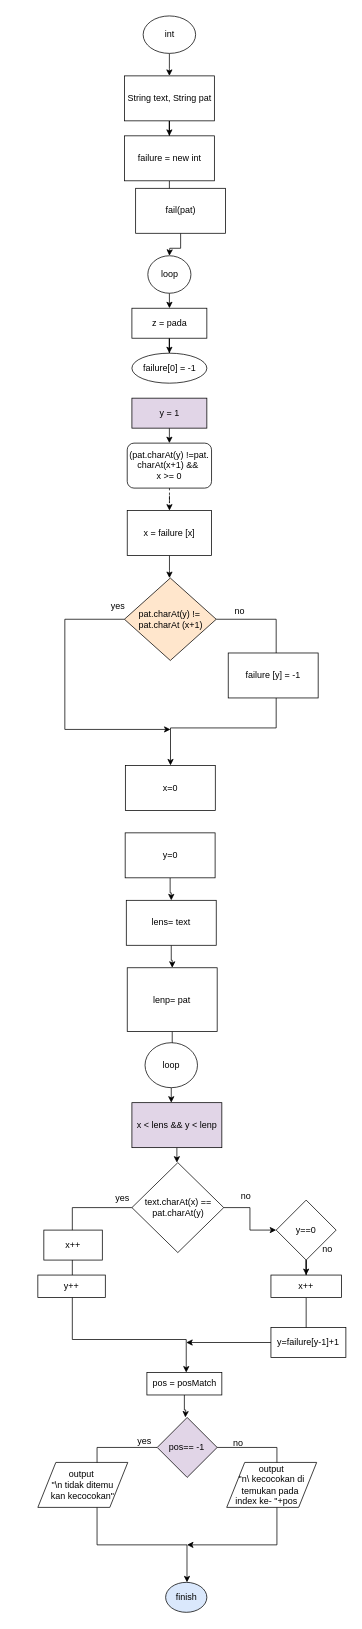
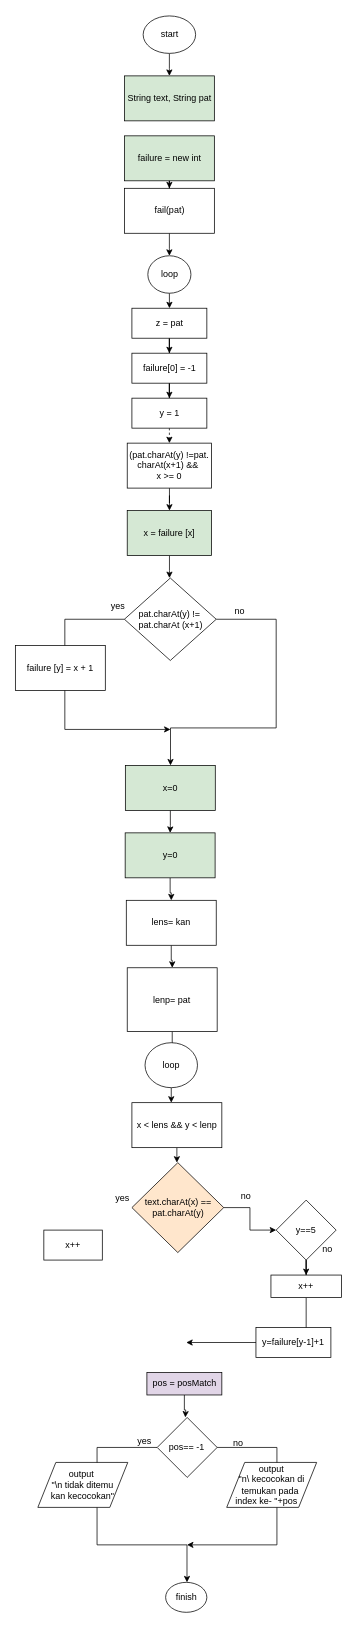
- <mxCell id="3" value="int" style="ellipse;whiteSpace=wrap;html=1;" vertex="1" parent="1"><mxGeometry x="190.5" width="70" height="50" as="geometry" y="20" /></mxCell>
+ <mxCell id="3" value="start" style="ellipse;whiteSpace=wrap;html=1;" vertex="1" parent="1"><mxGeometry x="190.5" width="70" height="50" as="geometry" y="20" /></mxCell>
- <mxCell id="5" value="String text, String pat" style="rounded=0;whiteSpace=wrap;html=1;" vertex="1" parent="1"><mxGeometry x="165.5" y="100" width="120" height="60" as="geometry" /></mxCell>
+ <mxCell id="5" value="String text, String pat" style="rounded=0;whiteSpace=wrap;html=1;fillColor=#d5e8d4;" vertex="1" parent="1"><mxGeometry x="165.5" y="100" width="120" height="60" as="geometry" /></mxCell>
- <mxCell id="4" value="" style="edgeStyle=orthogonalEdgeStyle;rounded=0;orthogonalLoop=1;jettySize=auto;html=1;" edge="1" parent="1" source="5" target="7"><mxGeometry relative="1" as="geometry" /></mxCell>
- <mxCell id="7" value="failure = new int" style="rounded=0;whiteSpace=wrap;html=1;" vertex="1" parent="1"><mxGeometry x="165.5" y="180" width="120" height="60" as="geometry" /></mxCell>
+ <mxCell id="7" value="failure = new int" style="rounded=0;whiteSpace=wrap;html=1;fillColor=#d5e8d4;" vertex="1" parent="1"><mxGeometry x="165.5" y="180" width="120" height="60" as="geometry" /></mxCell>
- <mxCell id="9" value="fail(pat)" style="rounded=0;whiteSpace=wrap;html=1;" vertex="1" parent="1"><mxGeometry x="180.5" y="250" width="120" height="60" as="geometry" /></mxCell>
+ <mxCell id="9" value="fail(pat)" style="rounded=0;whiteSpace=wrap;html=1;" vertex="1" parent="1"><mxGeometry x="165.5" y="250" width="120" height="60" as="geometry" /></mxCell>
- <mxCell id="13" value="z = pada" style="rounded=0;whiteSpace=wrap;html=1;" vertex="1" parent="1"><mxGeometry x="175.5" y="410" width="100" height="40" as="geometry" /></mxCell>
+ <mxCell id="13" value="z = pat" style="rounded=0;whiteSpace=wrap;html=1;" vertex="1" parent="1"><mxGeometry x="175.5" y="410" width="100" height="40" as="geometry" /></mxCell>
- <mxCell id="15" value="failure[0] = -1" style="ellipse;whiteSpace=wrap;html=1;" vertex="1" parent="1"><mxGeometry x="175.5" y="470" width="100" height="40" as="geometry" /></mxCell>
+ <mxCell id="15" value="failure[0] = -1" style="rounded=0;whiteSpace=wrap;html=1;" vertex="1" parent="1"><mxGeometry x="175.5" y="470" width="100" height="40" as="geometry" /></mxCell>
+ <mxCell id="14" value="" style="edgeStyle=orthogonalEdgeStyle;rounded=0;orthogonalLoop=1;jettySize=auto;html=1;" edge="1" parent="1" source="15" target="17"><mxGeometry relative="1" as="geometry" /></mxCell>
- <mxCell id="17" value="y = 1" style="rounded=0;whiteSpace=wrap;html=1;fillColor=#e1d5e7;" vertex="1" parent="1"><mxGeometry x="175.5" y="530" width="100" height="40" as="geometry" /></mxCell>
+ <mxCell id="17" value="y = 1" style="rounded=0;whiteSpace=wrap;html=1;" vertex="1" parent="1"><mxGeometry x="175.5" y="530" width="100" height="40" as="geometry" /></mxCell>
- <mxCell id="16" value="" style="edgeStyle=orthogonalEdgeStyle;rounded=0;orthogonalLoop=1;jettySize=auto;html=1;" edge="1" parent="1" source="17" target="19"><mxGeometry relative="1" as="geometry" /></mxCell>
+ <mxCell id="16" value="" style="edgeStyle=orthogonalEdgeStyle;rounded=0;orthogonalLoop=1;jettySize=auto;html=1;dashed=1;" edge="1" parent="1" source="17" target="19"><mxGeometry relative="1" as="geometry" /></mxCell>
- <mxCell id="19" value="(pat.charAt(y) !=pat.&lt;br&gt;charAt(x+1) &amp;amp;&amp;amp;&amp;nbsp;&lt;br&gt;x &amp;gt;= 0" style="whiteSpace=wrap;html=1;rounded=1;" vertex="1" parent="1"><mxGeometry x="169.25" y="590" width="112.5" height="60" as="geometry" /></mxCell>
+ <mxCell id="19" value="(pat.charAt(y) !=pat.&lt;br&gt;charAt(x+1) &amp;amp;&amp;amp;&amp;nbsp;&lt;br&gt;x &amp;gt;= 0" style="rounded=0;whiteSpace=wrap;html=1;" vertex="1" parent="1"><mxGeometry x="169.25" y="590" width="112.5" height="60" as="geometry" /></mxCell>
- <mxCell id="18" value="" style="edgeStyle=orthogonalEdgeStyle;rounded=0;orthogonalLoop=1;jettySize=auto;html=1;dashed=1;" edge="1" parent="1" source="19" target="21"><mxGeometry relative="1" as="geometry" /></mxCell>
+ <mxCell id="18" value="" style="edgeStyle=orthogonalEdgeStyle;rounded=0;orthogonalLoop=1;jettySize=auto;html=1;" edge="1" parent="1" source="19" target="21"><mxGeometry relative="1" as="geometry" /></mxCell>
- <mxCell id="21" value="x = failure [x]" style="rounded=0;whiteSpace=wrap;html=1;" vertex="1" parent="1"><mxGeometry x="169.25" y="680" width="112.5" height="60" as="geometry" /></mxCell>
+ <mxCell id="21" value="x = failure [x]" style="rounded=0;whiteSpace=wrap;html=1;fillColor=#d5e8d4;" vertex="1" parent="1"><mxGeometry x="169.25" y="680" width="112.5" height="60" as="geometry" /></mxCell>
- <mxCell id="24" value="pat.charAt(y) !=&amp;nbsp;&lt;br&gt;pat.charAt (x+1)" style="rhombus;whiteSpace=wrap;html=1;fillColor=#ffe6cc;" vertex="1" parent="1"><mxGeometry x="165.5" y="770" width="122.5" height="110" as="geometry" /></mxCell>
+ <mxCell id="24" value="pat.charAt(y) !=&amp;nbsp;&lt;br&gt;pat.charAt (x+1)" style="rhombus;whiteSpace=wrap;html=1;" vertex="1" parent="1"><mxGeometry x="165.5" y="770" width="122.5" height="110" as="geometry" /></mxCell>
+ <mxCell id="27" value="failure [y] = x + 1" style="rounded=0;whiteSpace=wrap;html=1;" vertex="1" parent="1"><mxGeometry x="20" y="860" width="120" height="60" as="geometry" /></mxCell>
- <mxCell id="28" value="failure [y] = -1" style="rounded=0;whiteSpace=wrap;html=1;" vertex="1" parent="1"><mxGeometry x="304" y="870" width="120" height="60" as="geometry" /></mxCell>
- <mxCell id="30" value="x=0" style="rounded=0;whiteSpace=wrap;html=1;" vertex="1" parent="1"><mxGeometry x="166.75" y="1020" width="120" height="60" as="geometry" /></mxCell>
+ <mxCell id="30" value="x=0" style="rounded=0;whiteSpace=wrap;html=1;fillColor=#d5e8d4;" vertex="1" parent="1"><mxGeometry x="166.75" y="1020" width="120" height="60" as="geometry" /></mxCell>
+ <mxCell id="29" value="" style="edgeStyle=orthogonalEdgeStyle;rounded=0;orthogonalLoop=1;jettySize=auto;html=1;" edge="1" parent="1" source="30" target="32"><mxGeometry relative="1" as="geometry" /></mxCell>
- <mxCell id="32" value="y=0" style="rounded=0;whiteSpace=wrap;html=1;" vertex="1" parent="1"><mxGeometry x="166.5" y="1110" width="120" height="60" as="geometry" /></mxCell>
+ <mxCell id="32" value="y=0" style="rounded=0;whiteSpace=wrap;html=1;fillColor=#d5e8d4;" vertex="1" parent="1"><mxGeometry x="166.5" y="1110" width="120" height="60" as="geometry" /></mxCell>
- <mxCell id="34" value="lens= text" style="rounded=0;whiteSpace=wrap;html=1;" vertex="1" parent="1"><mxGeometry x="168" y="1200" width="120" height="60" as="geometry" /></mxCell>
+ <mxCell id="34" value="lens= kan" style="rounded=0;whiteSpace=wrap;html=1;" vertex="1" parent="1"><mxGeometry x="168" y="1200" width="120" height="60" as="geometry" /></mxCell>
- <mxCell id="40" value="x &amp;lt; lens &amp;amp;&amp;amp; y &amp;lt; lenp" style="rounded=0;whiteSpace=wrap;html=1;fillColor=#e1d5e7;" vertex="1" parent="1"><mxGeometry x="175.5" y="1470" width="120" height="60" as="geometry" /></mxCell>
+ <mxCell id="40" value="x &amp;lt; lens &amp;amp;&amp;amp; y &amp;lt; lenp" style="rounded=0;whiteSpace=wrap;html=1;" vertex="1" parent="1"><mxGeometry x="175.5" y="1470" width="120" height="60" as="geometry" /></mxCell>
- <mxCell id="43" value="text.charAt(x) ==&lt;br&gt;pat.charAt(y)" style="rhombus;whiteSpace=wrap;html=1;" vertex="1" parent="1"><mxGeometry x="175.5" y="1550" width="122.5" height="120" as="geometry" /></mxCell>
+ <mxCell id="43" value="text.charAt(x) ==&lt;br&gt;pat.charAt(y)" style="rhombus;whiteSpace=wrap;html=1;fillColor=#ffe6cc;" vertex="1" parent="1"><mxGeometry x="175.5" y="1550" width="122.5" height="120" as="geometry" /></mxCell>
- <mxCell id="48" value="y==0" style="rhombus;whiteSpace=wrap;html=1;" vertex="1" parent="1"><mxGeometry x="368" y="1600" width="80" height="80" as="geometry" /></mxCell>
+ <mxCell id="48" value="y==5" style="rhombus;whiteSpace=wrap;html=1;" vertex="1" parent="1"><mxGeometry x="368" y="1600" width="80" height="80" as="geometry" /></mxCell>
- <mxCell id="45" value="y++" style="rounded=0;whiteSpace=wrap;html=1;" vertex="1" parent="1"><mxGeometry x="50" y="1700" width="90" height="30" as="geometry" /></mxCell>
- <mxCell id="41" value="" style="edgeStyle=orthogonalEdgeStyle;rounded=0;orthogonalLoop=1;jettySize=auto;html=1;" edge="1" parent="1" source="43" target="55"><mxGeometry relative="1" as="geometry"><mxPoint x="248" y="1860" as="targetPoint" /><Array as="points"><mxPoint x="96" y="1610" /><mxPoint x="96" y="1786" /><mxPoint x="248" y="1786" /></Array></mxGeometry></mxCell>
- <mxCell id="53" value="y=failure[y-1]+1" style="rounded=0;whiteSpace=wrap;html=1;" vertex="1" parent="1"><mxGeometry x="361" y="1770" width="100" height="40" as="geometry" /></mxCell>
+ <mxCell id="53" value="y=failure[y-1]+1" style="rounded=0;whiteSpace=wrap;html=1;" vertex="1" parent="1"><mxGeometry x="341" y="1770" width="100" height="40" as="geometry" /></mxCell>
- <mxCell id="55" value="pos = posMatch" style="rounded=0;whiteSpace=wrap;html=1;" vertex="1" parent="1"><mxGeometry x="195.5" y="1830" width="100" height="30" as="geometry" /></mxCell>
+ <mxCell id="55" value="pos = posMatch" style="rounded=0;whiteSpace=wrap;html=1;fillColor=#e1d5e7;" vertex="1" parent="1"><mxGeometry x="195.5" y="1830" width="100" height="30" as="geometry" /></mxCell>
- <mxCell id="58" value="pos== -1" style="rhombus;whiteSpace=wrap;html=1;fillColor=#e1d5e7;" vertex="1" parent="1"><mxGeometry x="209.25" y="1890" width="80" height="80" as="geometry" /></mxCell>
+ <mxCell id="58" value="pos== -1" style="rhombus;whiteSpace=wrap;html=1;" vertex="1" parent="1"><mxGeometry x="209.25" y="1890" width="80" height="80" as="geometry" /></mxCell>
- <mxCell id="63" value="finish" style="ellipse;whiteSpace=wrap;html=1;fillColor=#dae8fc;" vertex="1" parent="1"><mxGeometry x="220.5" y="2110" width="55" height="40" as="geometry" /></mxCell>
+ <mxCell id="63" value="finish" style="ellipse;whiteSpace=wrap;html=1;" vertex="1" parent="1"><mxGeometry x="220.5" y="2110" width="55" height="40" as="geometry" /></mxCell>
